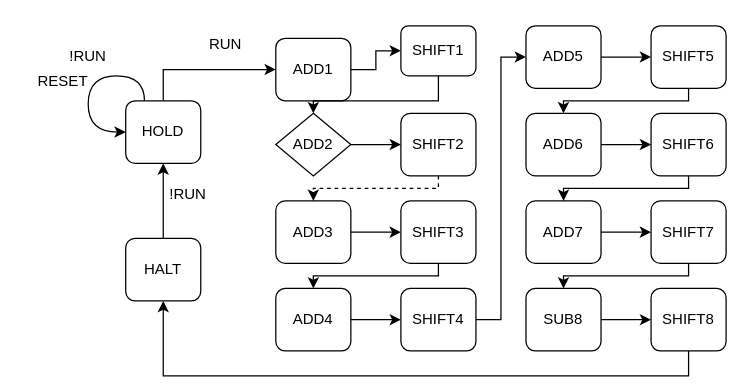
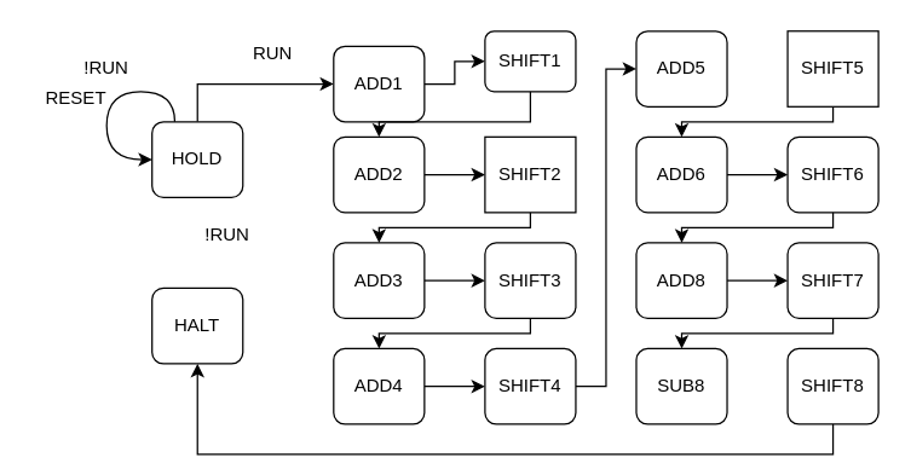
- <mxCell id="21" style="edgeStyle=orthogonalEdgeStyle;rounded=0;orthogonalLoop=1;jettySize=auto;html=1;exitX=1;exitY=0.5;exitDx=0;exitDy=0;entryX=0;entryY=0.5;entryDx=0;entryDy=0;" edge="1" parent="1" source="22" target="24"><mxGeometry relative="1" as="geometry" /></mxCell>
- <mxCell id="24" value="SHIFT5" style="rounded=1;whiteSpace=wrap;html=1;direction=east;" vertex="1" parent="1"><mxGeometry x="520" y="20" width="60" height="50" as="geometry" /></mxCell>
+ <mxCell id="24" value="SHIFT5" style="whiteSpace=wrap;html=1;direction=east;rounded=0;" vertex="1" parent="1"><mxGeometry x="520" y="20" width="60" height="50" as="geometry" /></mxCell>
- <mxCell id="9" value="ADD2" style="rhombus;whiteSpace=wrap;html=1;direction=east;" vertex="1" parent="1"><mxGeometry x="220" y="90" width="60" height="50" as="geometry" /></mxCell>
+ <mxCell id="9" value="ADD2" style="rounded=1;whiteSpace=wrap;html=1;direction=east;" vertex="1" parent="1"><mxGeometry x="220" y="90" width="60" height="50" as="geometry" /></mxCell>
- <mxCell id="11" value="SHIFT2" style="rounded=1;whiteSpace=wrap;html=1;direction=east;" vertex="1" parent="1"><mxGeometry x="320" y="90" width="60" height="50" as="geometry" /></mxCell>
+ <mxCell id="11" value="SHIFT2" style="whiteSpace=wrap;html=1;direction=east;rounded=0;" vertex="1" parent="1"><mxGeometry x="320" y="90" width="60" height="50" as="geometry" /></mxCell>
- <mxCell id="10" style="edgeStyle=orthogonalEdgeStyle;rounded=0;orthogonalLoop=1;jettySize=auto;html=1;exitX=0.5;exitY=1;exitDx=0;exitDy=0;entryX=0.5;entryY=0;entryDx=0;entryDy=0;dashed=1;" edge="1" parent="1" source="11" target="13"><mxGeometry relative="1" as="geometry"><Array as="points"><mxPoint x="350" y="150" /><mxPoint x="250" y="150" /></Array></mxGeometry></mxCell>
+ <mxCell id="10" style="edgeStyle=orthogonalEdgeStyle;rounded=0;orthogonalLoop=1;jettySize=auto;html=1;exitX=0.5;exitY=1;exitDx=0;exitDy=0;entryX=0.5;entryY=0;entryDx=0;entryDy=0;" edge="1" parent="1" source="11" target="13"><mxGeometry relative="1" as="geometry"><Array as="points"><mxPoint x="350" y="150" /><mxPoint x="250" y="150" /></Array></mxGeometry></mxCell>
- <mxCell id="38" style="edgeStyle=orthogonalEdgeStyle;rounded=0;orthogonalLoop=1;jettySize=auto;html=1;exitX=0.5;exitY=0;exitDx=0;exitDy=0;" edge="1" parent="1" source="39" target="3"><mxGeometry relative="1" as="geometry" /></mxCell>
- <mxCell id="30" value="ADD7" style="rounded=1;whiteSpace=wrap;html=1;direction=east;" vertex="1" parent="1"><mxGeometry x="420" y="160" width="60" height="50" as="geometry" /></mxCell>
+ <mxCell id="30" value="ADD8" style="rounded=1;whiteSpace=wrap;html=1;direction=east;" vertex="1" parent="1"><mxGeometry x="420" y="160" width="60" height="50" as="geometry" /></mxCell>
- <mxCell id="32" style="edgeStyle=orthogonalEdgeStyle;rounded=0;orthogonalLoop=1;jettySize=auto;html=1;exitX=1;exitY=0.5;exitDx=0;exitDy=0;entryX=0;entryY=0.5;entryDx=0;entryDy=0;" edge="1" parent="1" source="33" target="35"><mxGeometry relative="1" as="geometry" /></mxCell>
